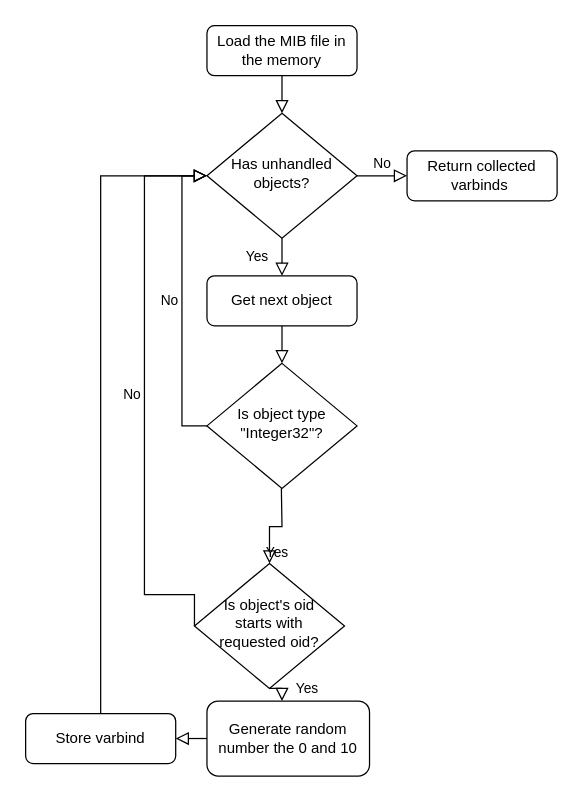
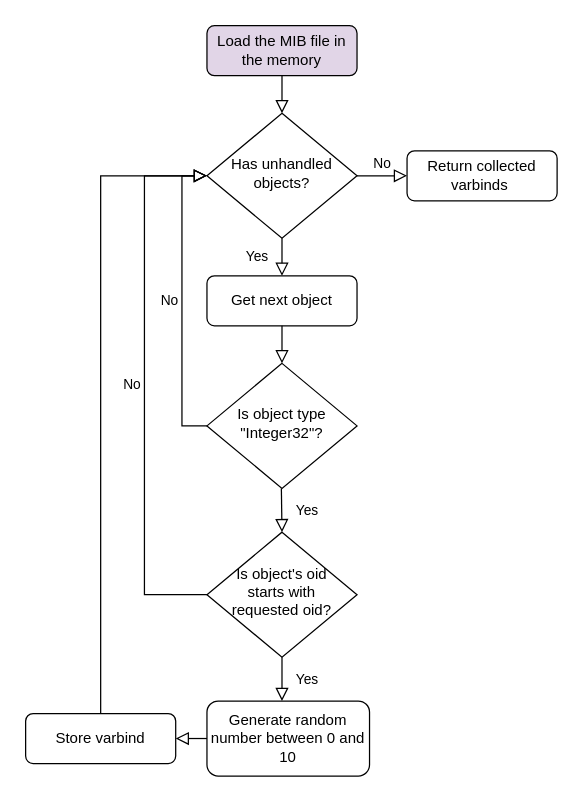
- <mxCell id="3" value="Load the MIB file in the memory" style="rounded=1;whiteSpace=wrap;html=1;fontSize=12;glass=0;strokeWidth=1;shadow=0;" parent="1" vertex="1"><mxGeometry x="165" y="20" width="120" height="40" as="geometry" /></mxCell>
+ <mxCell id="3" value="Load the MIB file in the memory" style="rounded=1;whiteSpace=wrap;html=1;fontSize=12;glass=0;strokeWidth=1;shadow=0;fillColor=#e1d5e7;" parent="1" vertex="1"><mxGeometry x="165" y="20" width="120" height="40" as="geometry" /></mxCell>
- <mxCell id="13" value="Is object's oid &lt;br&gt;starts with&lt;br&gt;requested oid?" style="rhombus;whiteSpace=wrap;html=1;shadow=0;fontFamily=Helvetica;fontSize=12;align=center;strokeWidth=1;spacing=6;spacingTop=-4;" vertex="1" parent="1"><mxGeometry x="155" y="450" width="120" height="100" as="geometry" /></mxCell>
+ <mxCell id="13" value="Is object's oid &lt;br&gt;starts with&lt;br&gt;requested oid?" style="rhombus;whiteSpace=wrap;html=1;shadow=0;fontFamily=Helvetica;fontSize=12;align=center;strokeWidth=1;spacing=6;spacingTop=-4;" vertex="1" parent="1"><mxGeometry x="165" y="425" width="120" height="100" as="geometry" /></mxCell>
- <mxCell id="16" value="Generate random number the 0 and 10" style="rounded=1;whiteSpace=wrap;html=1;fontSize=12;glass=0;strokeWidth=1;shadow=0;" vertex="1" parent="1"><mxGeometry x="165" y="560" width="130" height="60" as="geometry" /></mxCell>
+ <mxCell id="16" value="Generate random number between 0 and 10" style="rounded=1;whiteSpace=wrap;html=1;fontSize=12;glass=0;strokeWidth=1;shadow=0;" vertex="1" parent="1"><mxGeometry x="165" y="560" width="130" height="60" as="geometry" /></mxCell>
